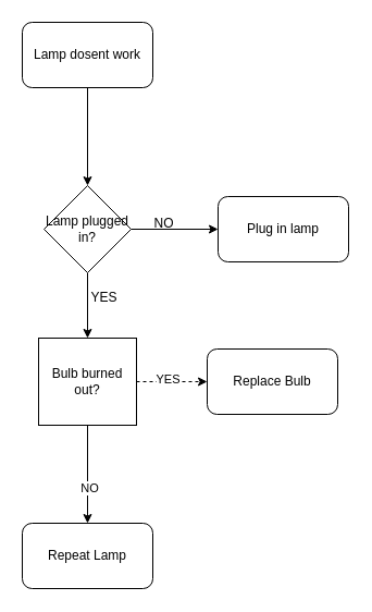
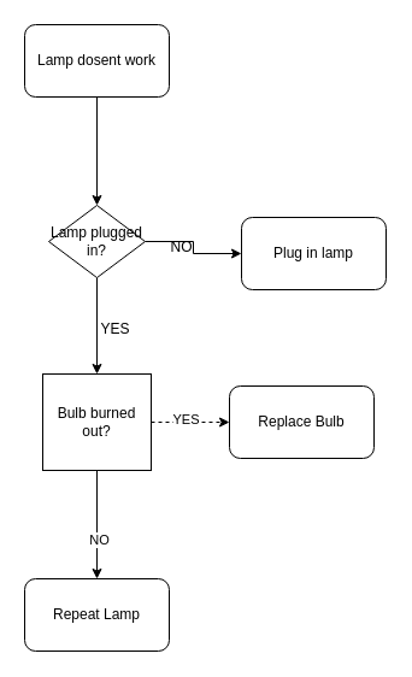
- <mxCell id="6" value="Lamp plugged in?" style="rhombus;whiteSpace=wrap;html=1;" vertex="1" parent="1"><mxGeometry x="40" y="170" width="80" height="80" as="geometry" /></mxCell>
+ <mxCell id="6" value="Lamp plugged in?" style="rhombus;whiteSpace=wrap;html=1;" vertex="1" parent="1"><mxGeometry x="40" y="170" width="80" height="60" as="geometry" /></mxCell>
